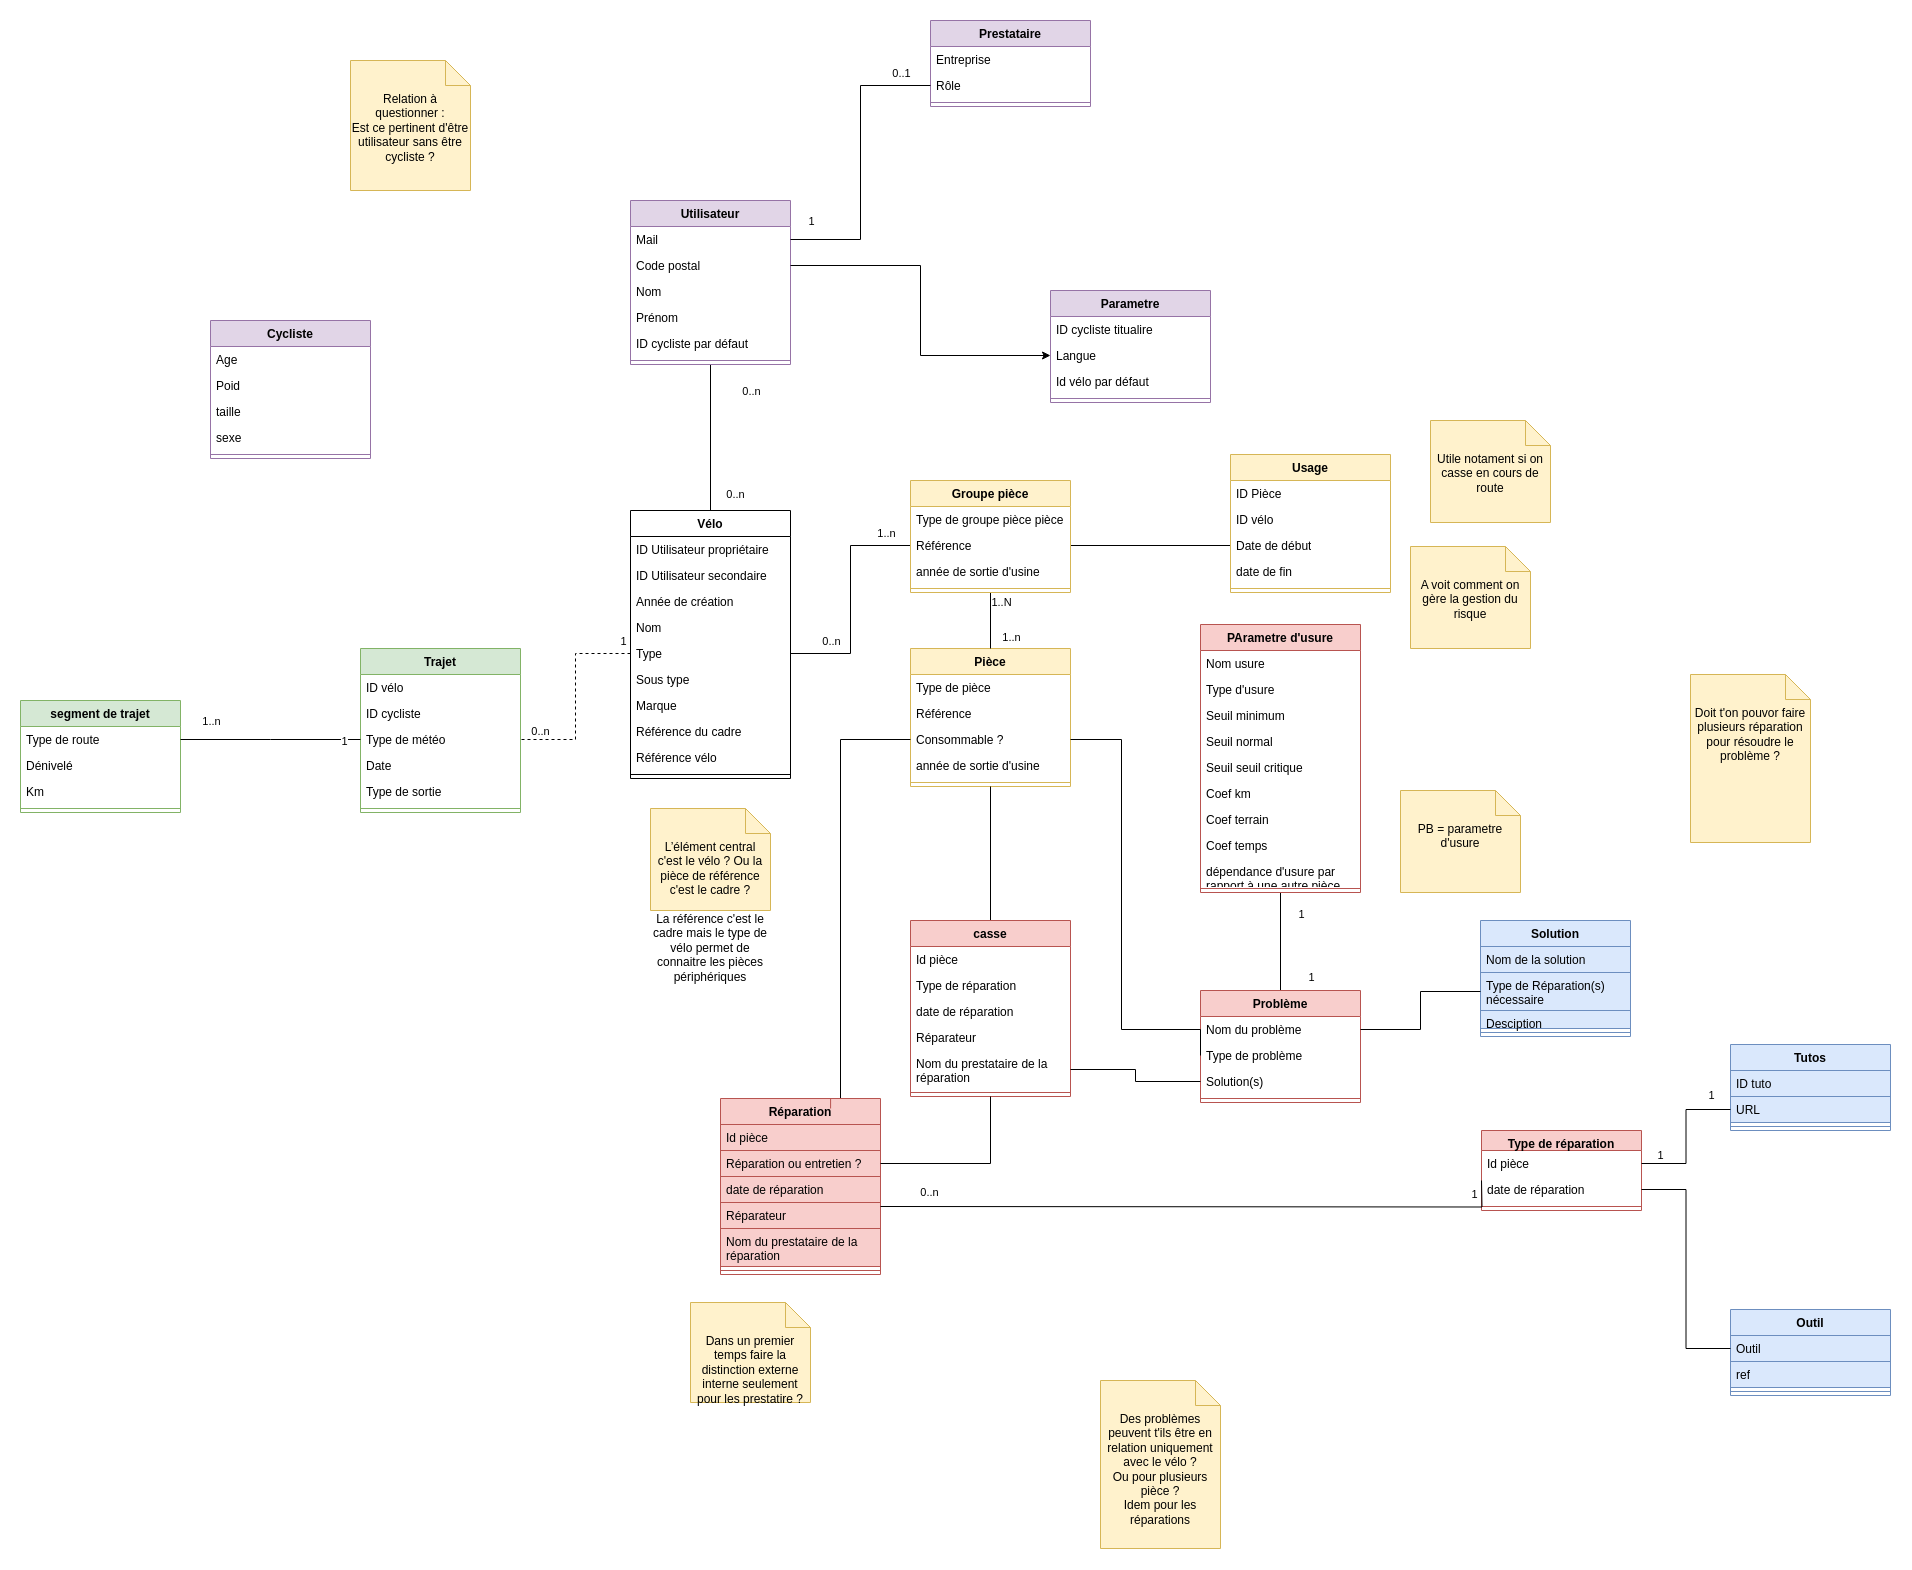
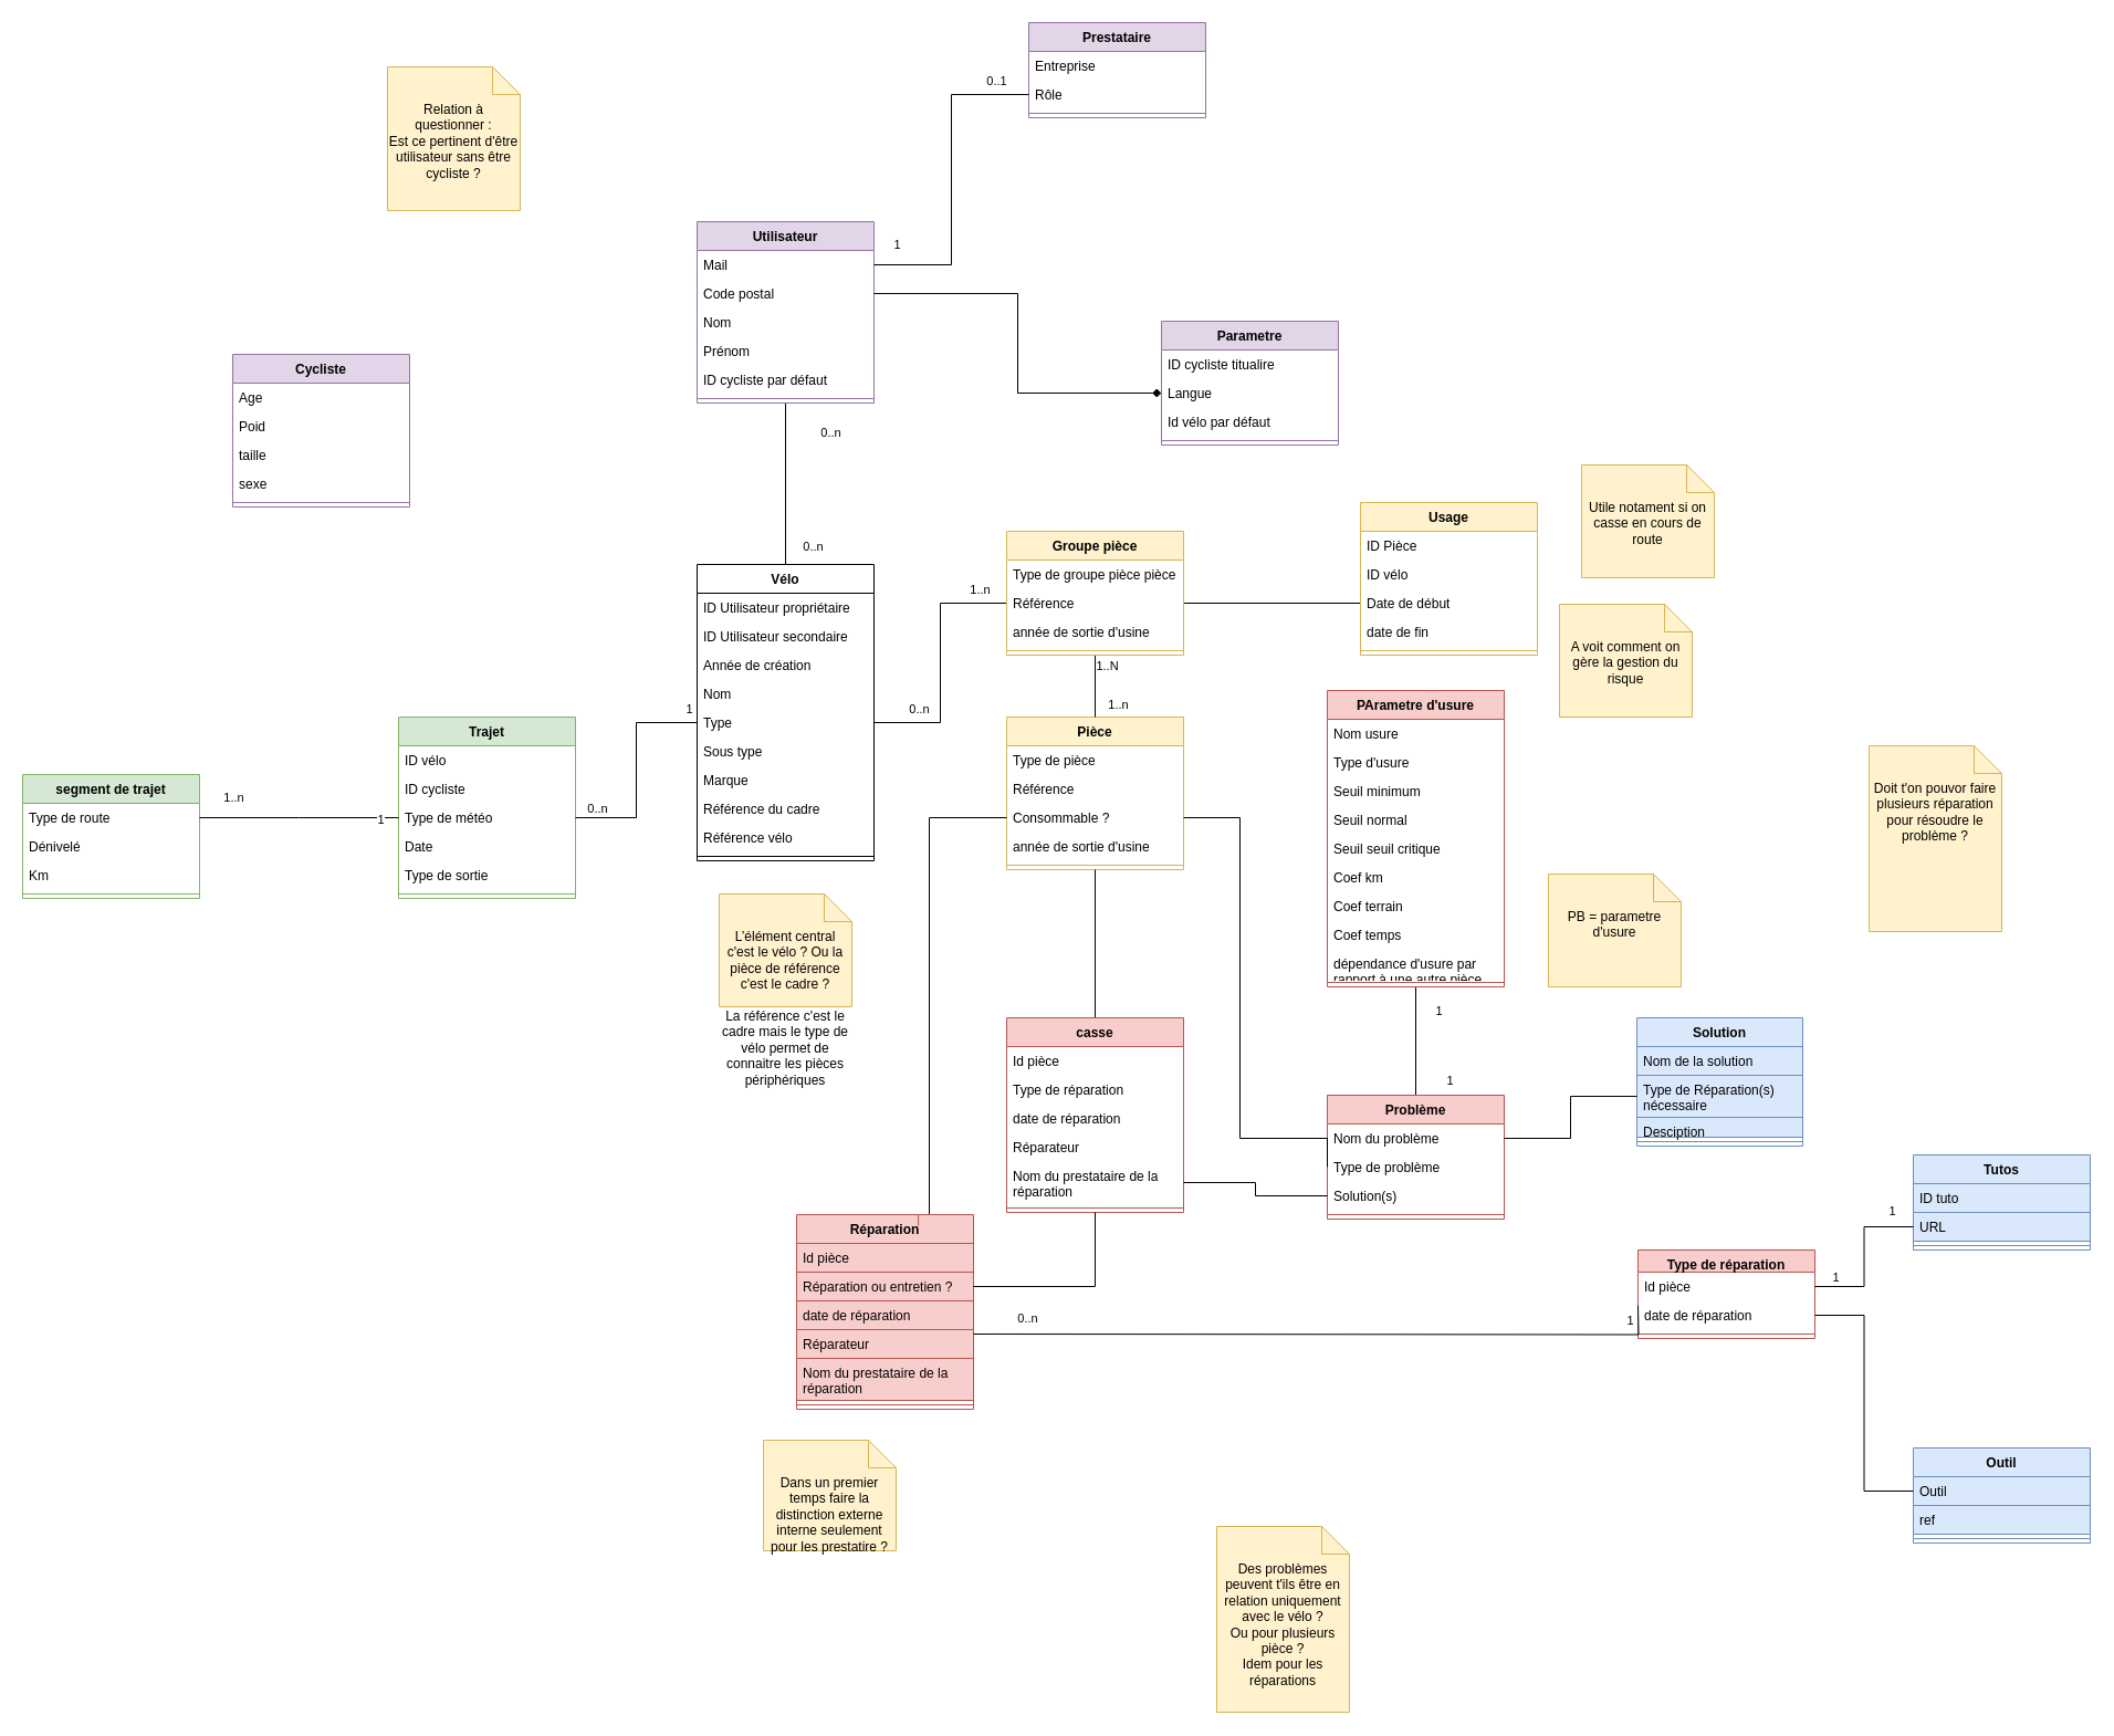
- <mxCell id="128" style="edgeStyle=orthogonalEdgeStyle;rounded=0;orthogonalLoop=1;jettySize=auto;html=1;exitX=1;exitY=0.5;exitDx=0;exitDy=0;entryX=0;entryY=0.5;entryDx=0;entryDy=0;" edge="1" parent="1" source="7" target="53"><mxGeometry relative="1" as="geometry" /></mxCell>
+ <mxCell id="128" style="edgeStyle=orthogonalEdgeStyle;rounded=0;orthogonalLoop=1;jettySize=auto;html=1;exitX=1;exitY=0.5;exitDx=0;exitDy=0;entryX=0;entryY=0.5;entryDx=0;entryDy=0;endArrow=diamond;" edge="1" parent="1" source="7" target="53"><mxGeometry relative="1" as="geometry" /></mxCell>
- <mxCell id="84" style="edgeStyle=orthogonalEdgeStyle;rounded=0;orthogonalLoop=1;jettySize=auto;html=1;exitX=0;exitY=0.5;exitDx=0;exitDy=0;entryX=1;entryY=0.5;entryDx=0;entryDy=0;endArrow=none;endFill=0;dashed=1;" parent="1" source="17" target="33" edge="1"><mxGeometry relative="1" as="geometry" /></mxCell>
+ <mxCell id="84" style="edgeStyle=orthogonalEdgeStyle;rounded=0;orthogonalLoop=1;jettySize=auto;html=1;exitX=0;exitY=0.5;exitDx=0;exitDy=0;entryX=1;entryY=0.5;entryDx=0;entryDy=0;endArrow=none;endFill=0;" parent="1" source="17" target="33" edge="1"><mxGeometry relative="1" as="geometry" /></mxCell>
